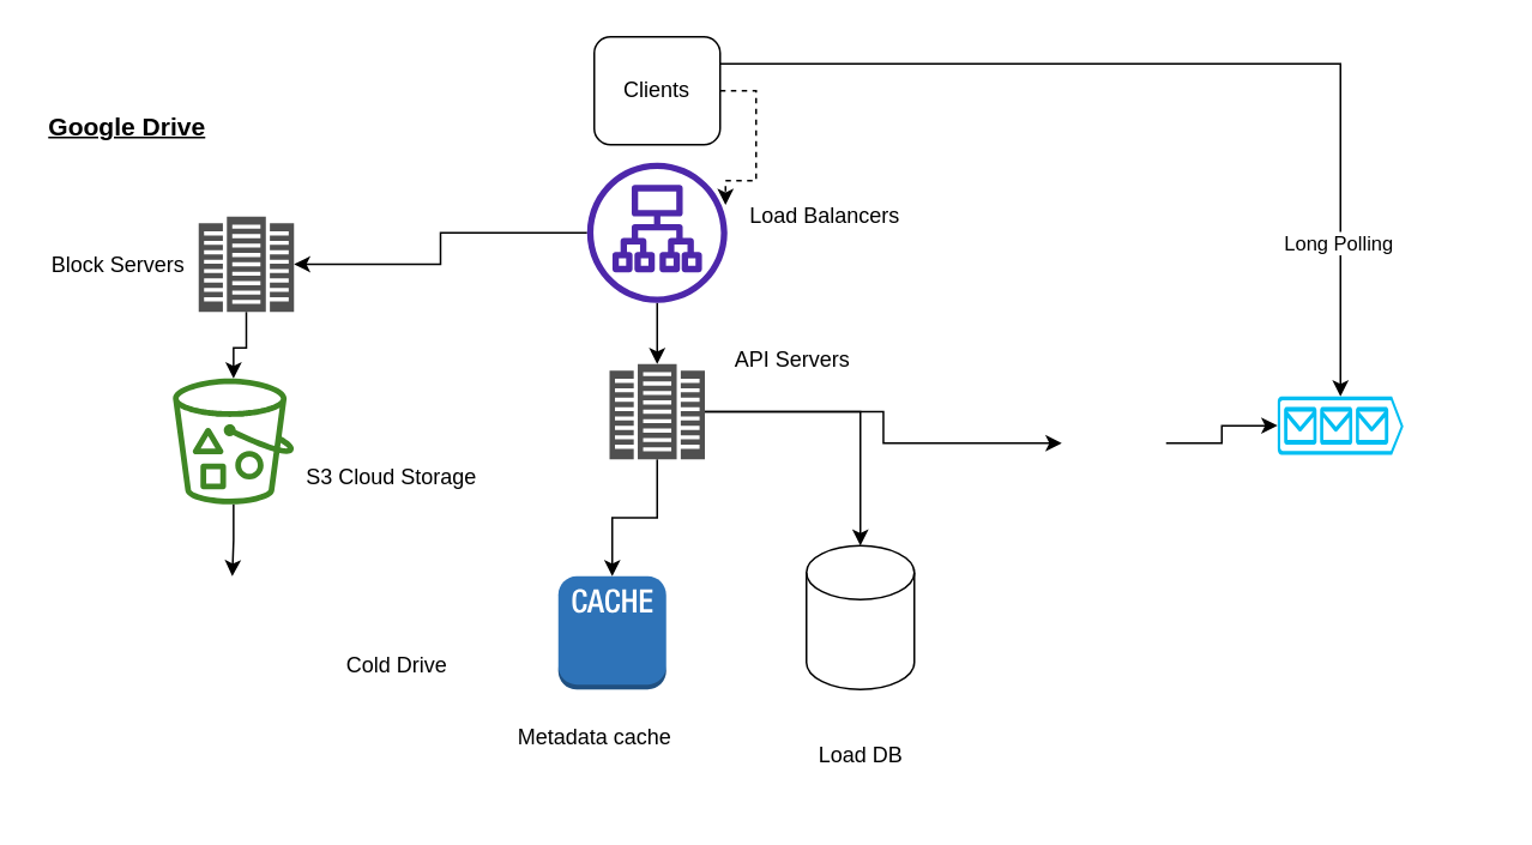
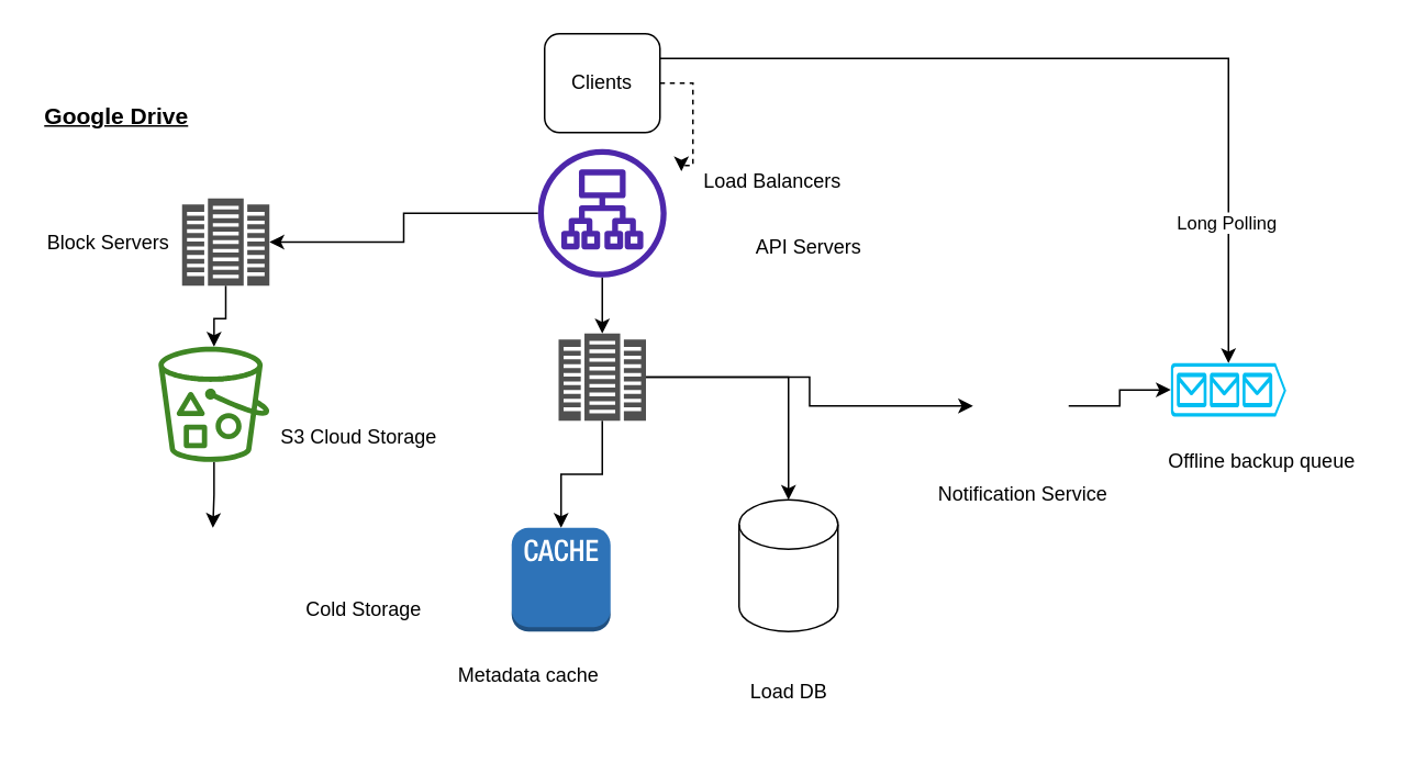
- <mxCell id="10" value="Load Balancers" style="text;html=1;align=center;verticalAlign=middle;resizable=0;points=[];autosize=1;strokeColor=none;fillColor=none;" vertex="1" parent="1"><mxGeometry x="408" y="110" width="100" height="20" as="geometry" /></mxCell>
+ <mxCell id="10" value="Load Balancers" style="text;html=1;align=center;verticalAlign=middle;resizable=0;points=[];autosize=1;strokeColor=none;fillColor=none;" vertex="1" parent="1"><mxGeometry x="418" y="100" width="100" height="20" as="geometry" /></mxCell>
- <mxCell id="23" value="API Servers" style="text;html=1;align=center;verticalAlign=middle;resizable=0;points=[];autosize=1;strokeColor=none;fillColor=none;" vertex="1" parent="1"><mxGeometry x="400" y="190" width="80" height="20" as="geometry" /></mxCell>
+ <mxCell id="23" value="API Servers" style="text;html=1;align=center;verticalAlign=middle;resizable=0;points=[];autosize=1;strokeColor=none;fillColor=none;" vertex="1" parent="1"><mxGeometry x="450" y="140" width="80" height="20" as="geometry" /></mxCell>
+ <mxCell id="32" value="Offline backup queue" style="text;html=1;align=center;verticalAlign=middle;resizable=0;points=[];autosize=1;strokeColor=none;fillColor=none;" vertex="1" parent="1"><mxGeometry x="700" y="270" width="130" height="20" as="geometry" /></mxCell>
+ <mxCell id="30" value="Notification Service" style="text;html=1;align=center;verticalAlign=middle;resizable=0;points=[];autosize=1;strokeColor=none;fillColor=none;" vertex="1" parent="1"><mxGeometry x="560" y="290" width="120" height="20" as="geometry" /></mxCell>
- <mxCell id="18" value="Cold Drive" style="text;html=1;align=center;verticalAlign=middle;resizable=0;points=[];autosize=1;strokeColor=none;fillColor=none;" vertex="1" parent="1"><mxGeometry x="175" y="360" width="90" height="20" as="geometry" /></mxCell>
+ <mxCell id="18" value="Cold Storage" style="text;html=1;align=center;verticalAlign=middle;resizable=0;points=[];autosize=1;strokeColor=none;fillColor=none;" vertex="1" parent="1"><mxGeometry x="175" y="360" width="90" height="20" as="geometry" /></mxCell>
- <mxCell id="27" value="Metadata cache" style="text;html=1;align=center;verticalAlign=middle;resizable=0;points=[];autosize=1;strokeColor=none;fillColor=none;" vertex="1" parent="1"><mxGeometry x="280" y="400" width="100" height="20" as="geometry" /></mxCell>
+ <mxCell id="27" value="Metadata cache" style="text;html=1;align=center;verticalAlign=middle;resizable=0;points=[];autosize=1;strokeColor=none;fillColor=none;" vertex="1" parent="1"><mxGeometry x="270" y="400" width="100" height="20" as="geometry" /></mxCell>
